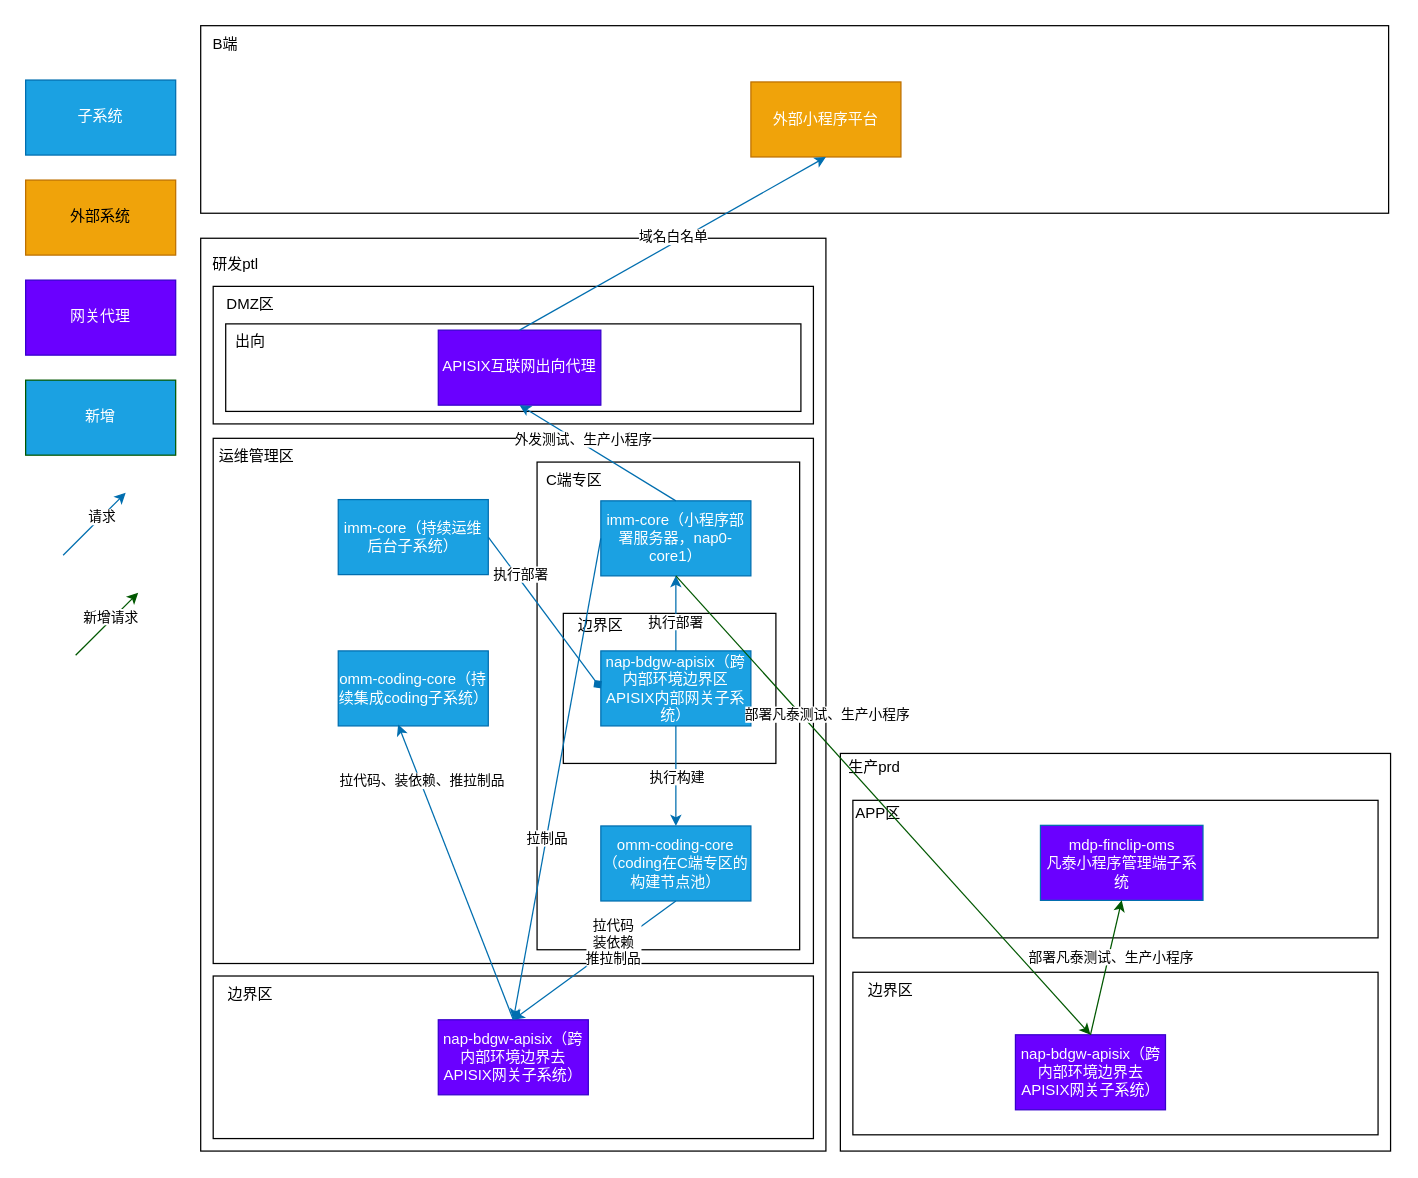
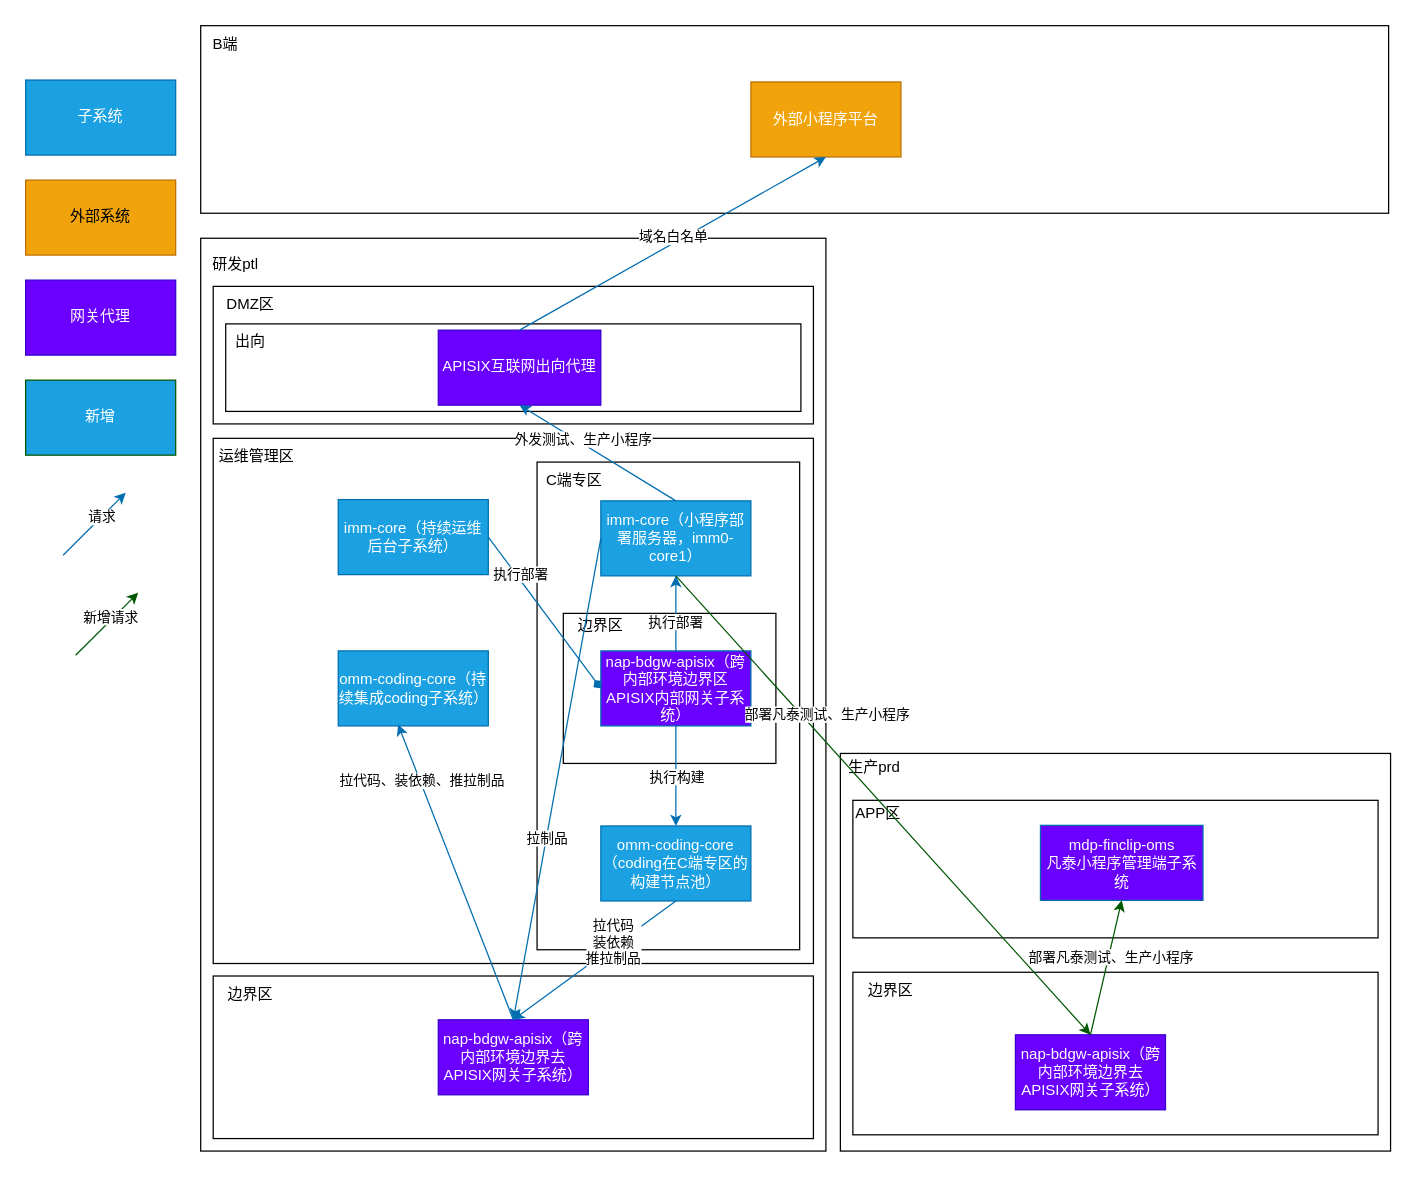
- <mxCell id="12" value="imm-core（小程序部署服务器，nap0-core1）" style="rounded=0;whiteSpace=wrap;html=1;fillColor=#1ba1e2;fontColor=#ffffff;strokeColor=#006EAF;" vertex="1" parent="1"><mxGeometry x="480" y="400" width="120" height="60" as="geometry" /></mxCell>
+ <mxCell id="12" value="imm-core（小程序部署服务器，imm0-core1）" style="rounded=0;whiteSpace=wrap;html=1;fillColor=#1ba1e2;fontColor=#ffffff;strokeColor=#006EAF;" vertex="1" parent="1"><mxGeometry x="480" y="400" width="120" height="60" as="geometry" /></mxCell>
- <mxCell id="34" value="nap-bdgw-apisix（跨内部环境边界区APISIX内部网关子系统）" style="rounded=0;whiteSpace=wrap;html=1;fillColor=#1ba1e2;fontColor=#ffffff;strokeColor=#006EAF;" vertex="1" parent="1"><mxGeometry x="480" y="520" width="120" height="60" as="geometry" /></mxCell>
+ <mxCell id="34" value="nap-bdgw-apisix（跨内部环境边界区APISIX内部网关子系统）" style="rounded=0;whiteSpace=wrap;html=1;fillColor=#6a00ff;fontColor=#ffffff;strokeColor=#006EAF;" vertex="1" parent="1"><mxGeometry x="480" y="520" width="120" height="60" as="geometry" /></mxCell>
